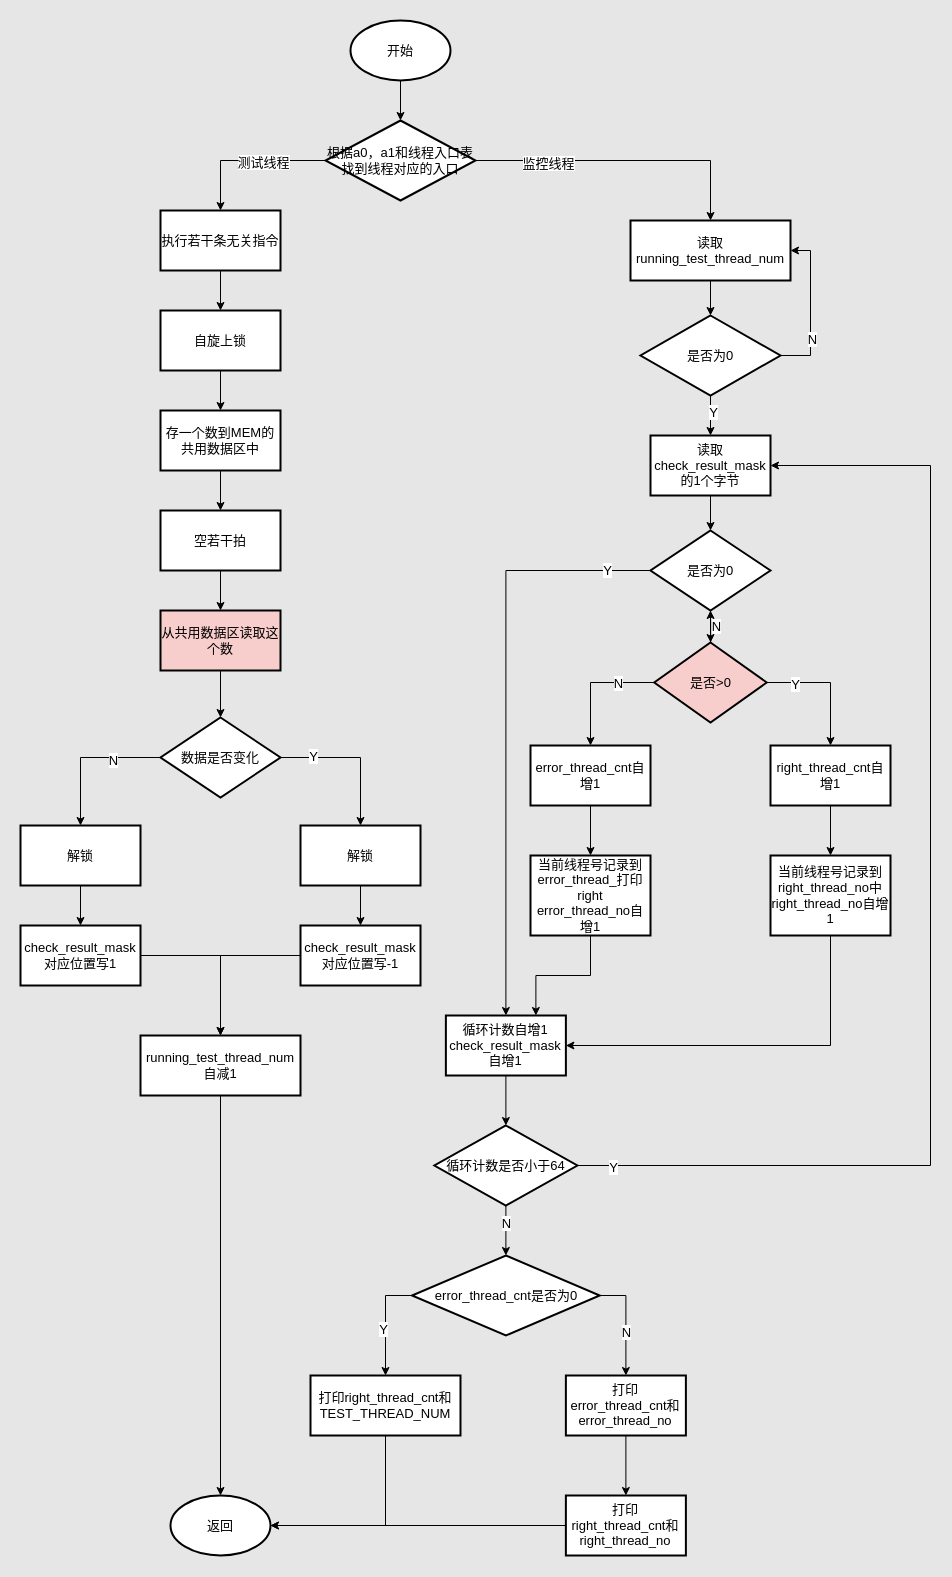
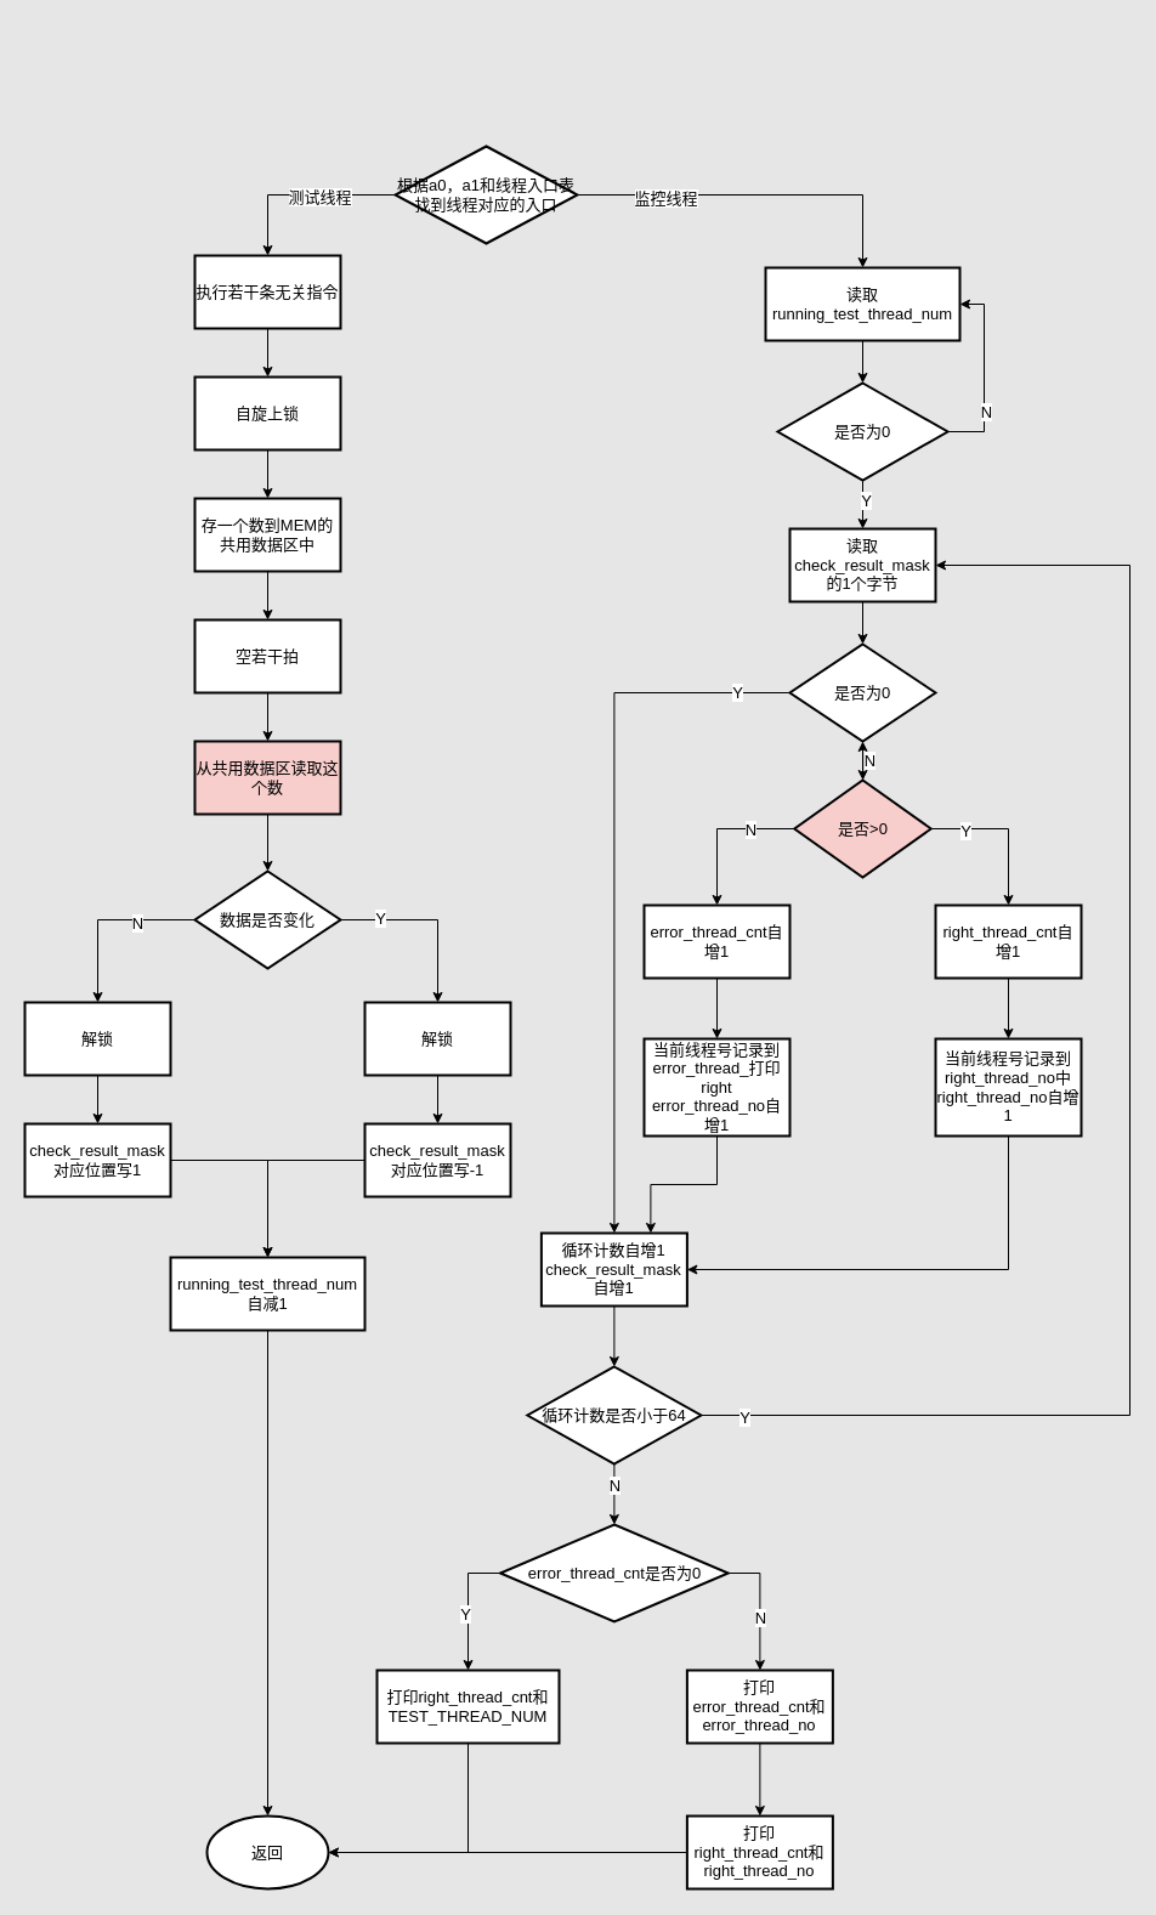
- <mxCell id="3" value="开始" style="strokeWidth=2;html=1;shape=mxgraph.flowchart.start_1;whiteSpace=wrap;fontSize=13;" vertex="1" parent="1"><mxGeometry x="350" y="20" width="100" height="60" as="geometry" /></mxCell>
- <mxCell id="2" style="edgeStyle=orthogonalEdgeStyle;rounded=0;orthogonalLoop=1;jettySize=auto;html=1;exitX=0.5;exitY=1;exitDx=0;exitDy=0;exitPerimeter=0;entryX=0.5;entryY=0;entryDx=0;entryDy=0;fontSize=13;" edge="1" parent="1" source="3" target="8"><mxGeometry relative="1" as="geometry" /></mxCell>
